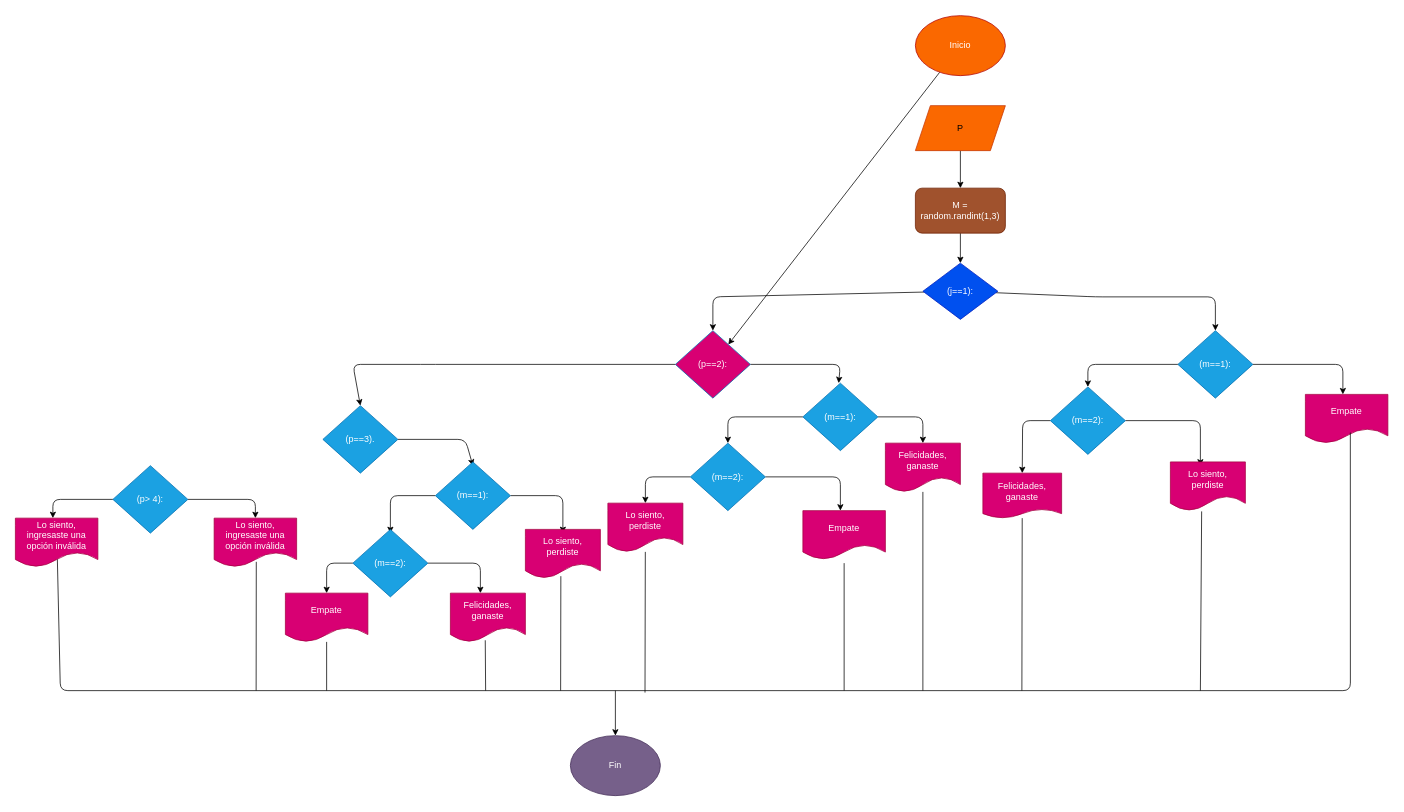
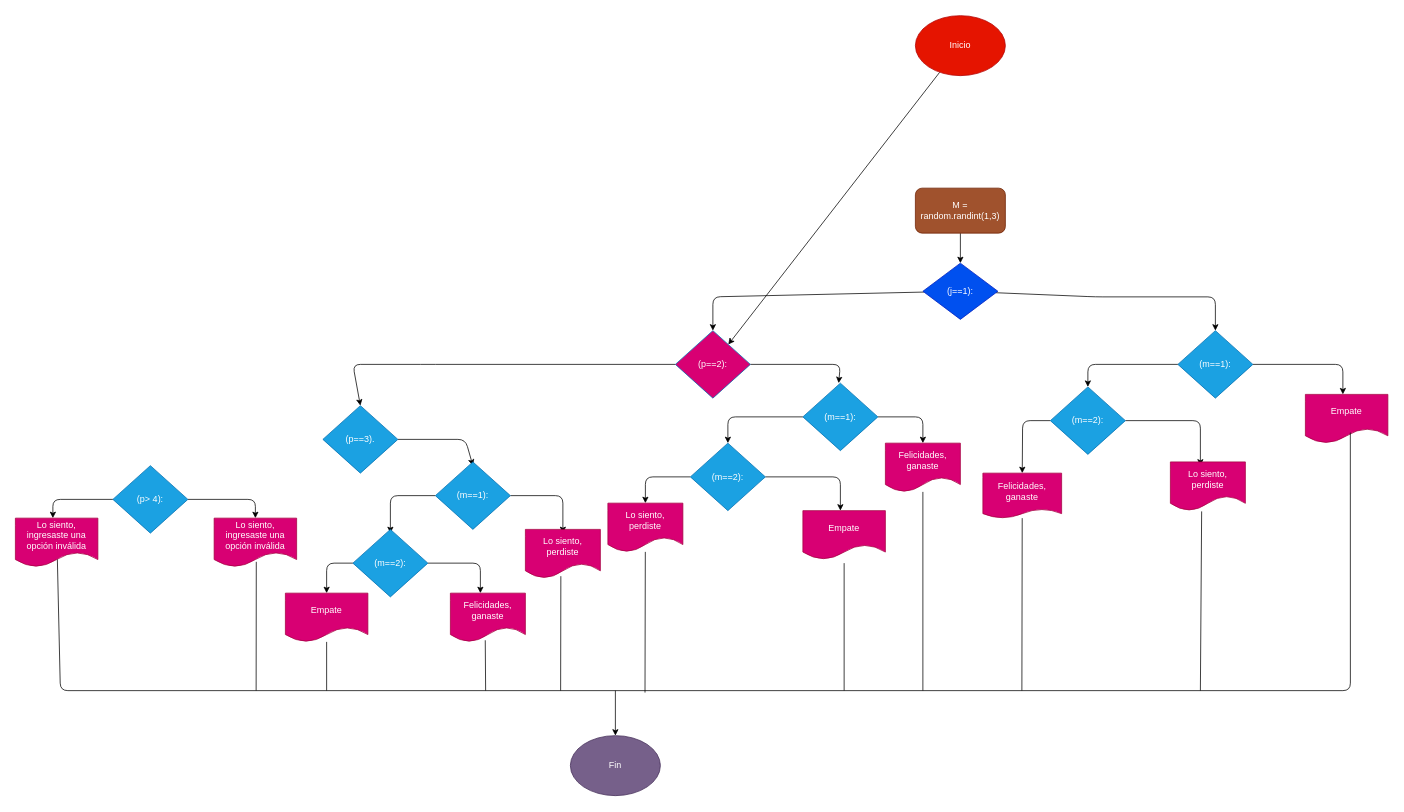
- <mxCell id="3" value="Inicio" style="ellipse;whiteSpace=wrap;html=1;fillColor=#fa6800;fontColor=#ffffff;strokeColor=#B20000;" parent="1" vertex="1"><mxGeometry x="1220" y="20" width="120" height="80" as="geometry" /></mxCell>
+ <mxCell id="3" value="Inicio" style="ellipse;whiteSpace=wrap;html=1;fillColor=#e51400;fontColor=#ffffff;strokeColor=#B20000;" parent="1" vertex="1"><mxGeometry x="1220" y="20" width="120" height="80" as="geometry" /></mxCell>
- <mxCell id="5" value="P" style="shape=parallelogram;perimeter=parallelogramPerimeter;whiteSpace=wrap;html=1;fixedSize=1;fillColor=#fa6800;fontColor=#000000;strokeColor=#C73500;" parent="1" vertex="1"><mxGeometry x="1220" y="140" width="120" height="60" as="geometry" /></mxCell>
- <mxCell id="4" value="" style="edgeStyle=none;html=1;" parent="1" source="5" target="7" edge="1"><mxGeometry relative="1" as="geometry" /></mxCell>
